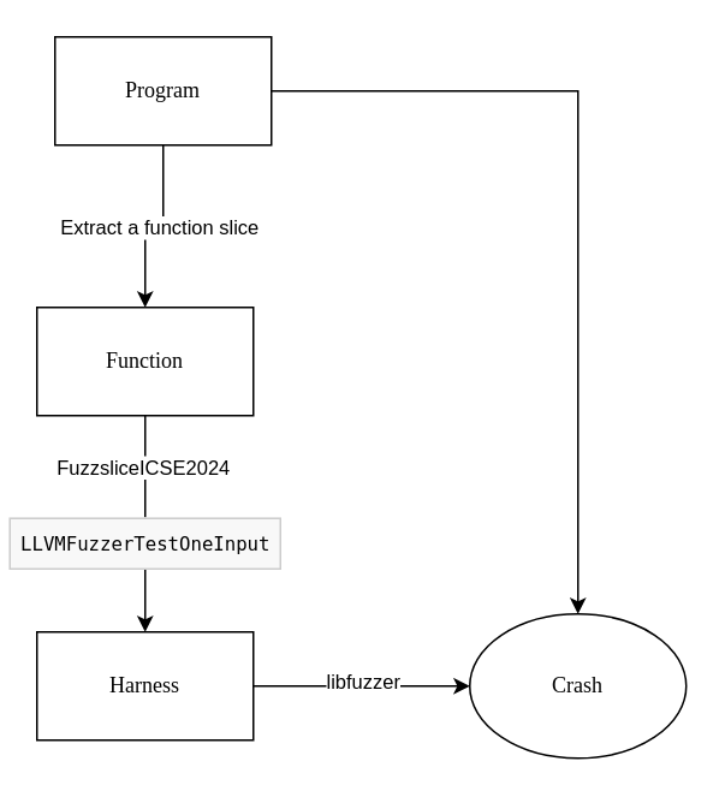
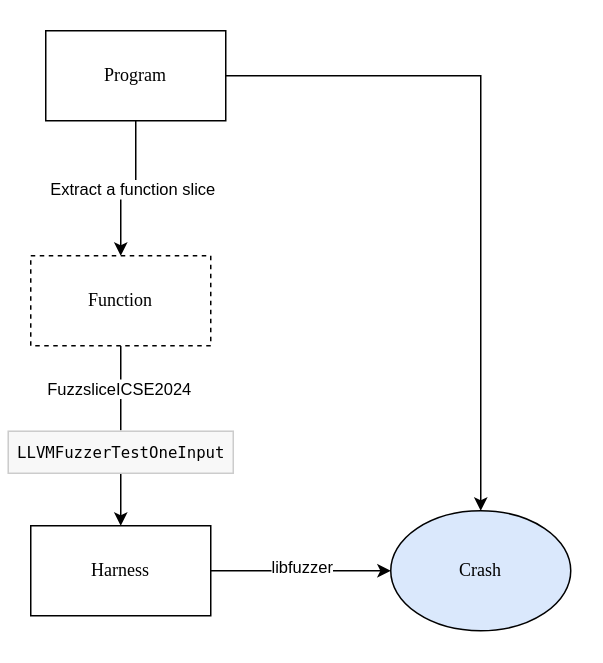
- <mxCell id="12" value="&lt;font face=&quot;Comic Sans MS&quot;&gt;Function&lt;/font&gt;" style="rounded=0;whiteSpace=wrap;html=1;" vertex="1" parent="1"><mxGeometry x="20" y="170" width="120" height="60" as="geometry" /></mxCell>
+ <mxCell id="12" value="&lt;font face=&quot;Comic Sans MS&quot;&gt;Function&lt;/font&gt;" style="rounded=0;whiteSpace=wrap;html=1;dashed=1;" vertex="1" parent="1"><mxGeometry x="20" y="170" width="120" height="60" as="geometry" /></mxCell>
- <mxCell id="13" value="&lt;font face=&quot;Comic Sans MS&quot;&gt;Crash&lt;/font&gt;" style="ellipse;whiteSpace=wrap;html=1;" vertex="1" parent="1"><mxGeometry x="260" y="340" width="120" height="80" as="geometry" /></mxCell>
+ <mxCell id="13" value="&lt;font face=&quot;Comic Sans MS&quot;&gt;Crash&lt;/font&gt;" style="ellipse;whiteSpace=wrap;html=1;fillColor=#dae8fc;" vertex="1" parent="1"><mxGeometry x="260" y="340" width="120" height="80" as="geometry" /></mxCell>
